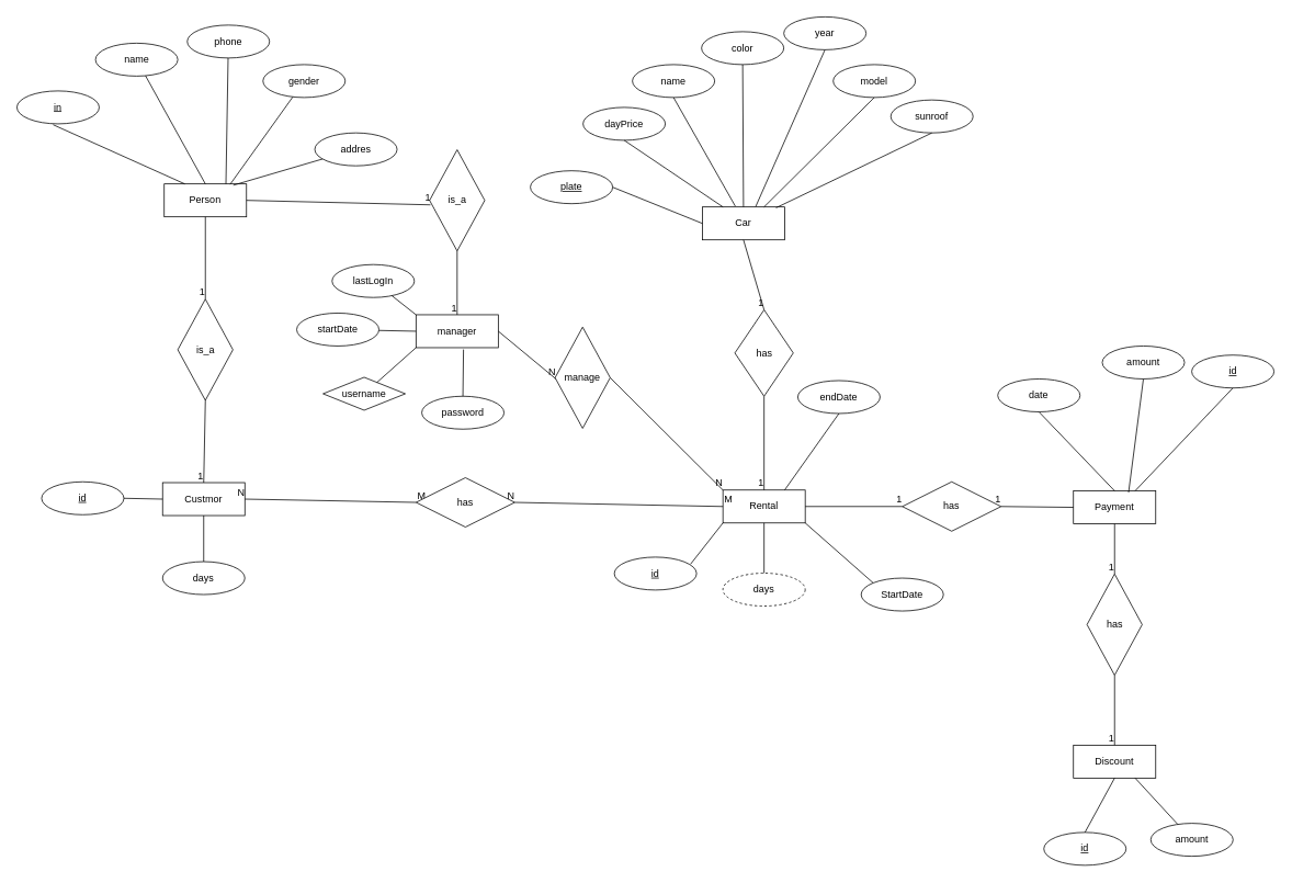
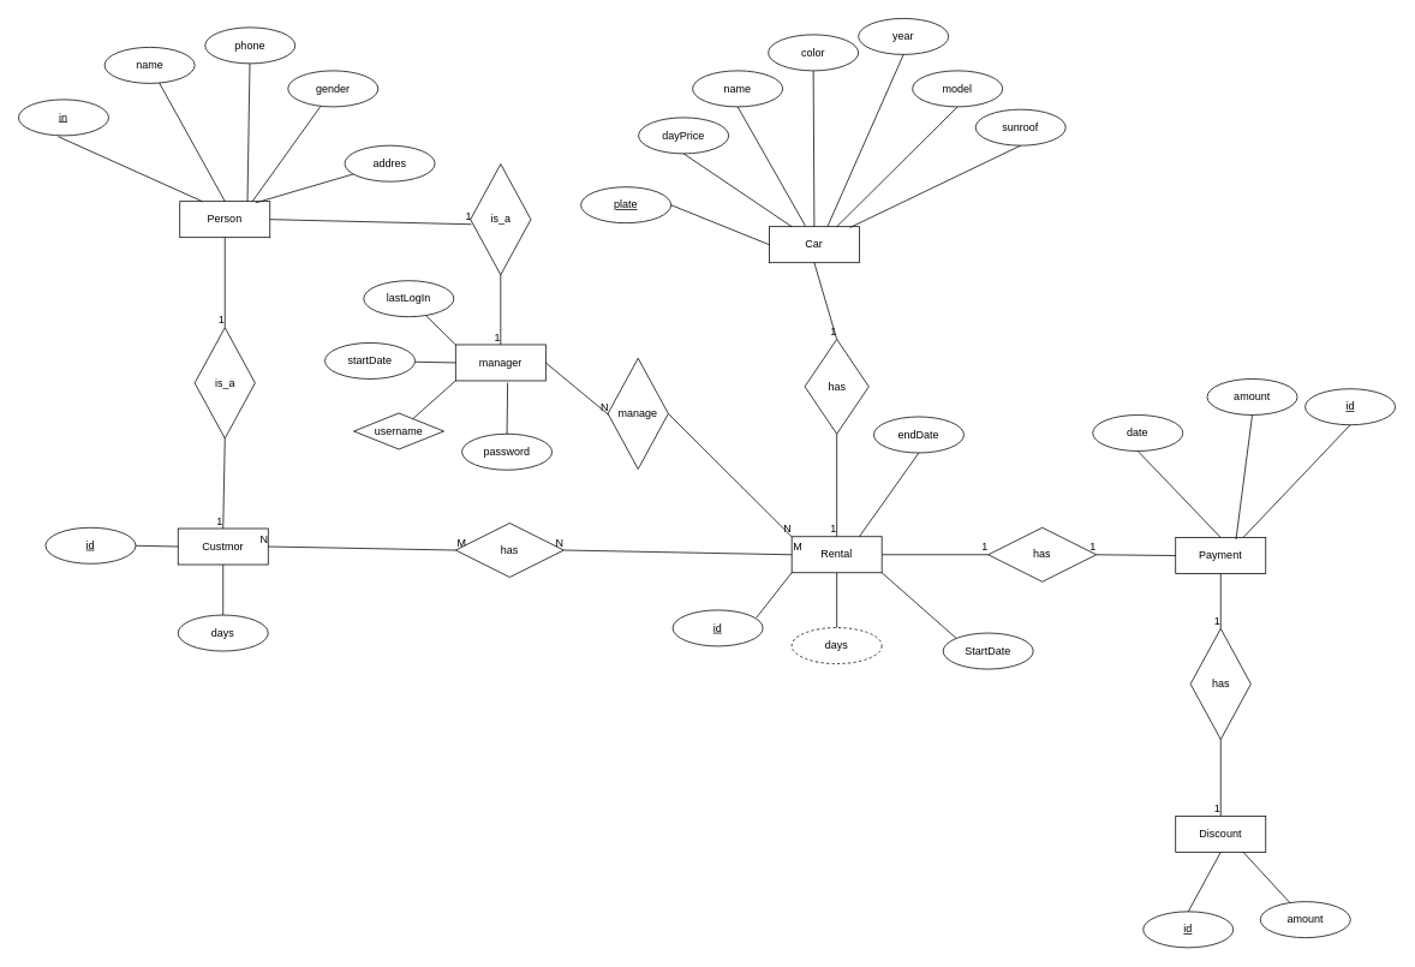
- <mxCell id="99" value="lastLogIn" style="ellipse;whiteSpace=wrap;html=1;align=center;" parent="1" vertex="1"><mxGeometry x="403" y="321" width="100" height="40" as="geometry" /></mxCell>
+ <mxCell id="99" value="lastLogIn" style="ellipse;whiteSpace=wrap;html=1;align=center;" parent="1" vertex="1"><mxGeometry x="403" y="311" width="100" height="40" as="geometry" /></mxCell>
